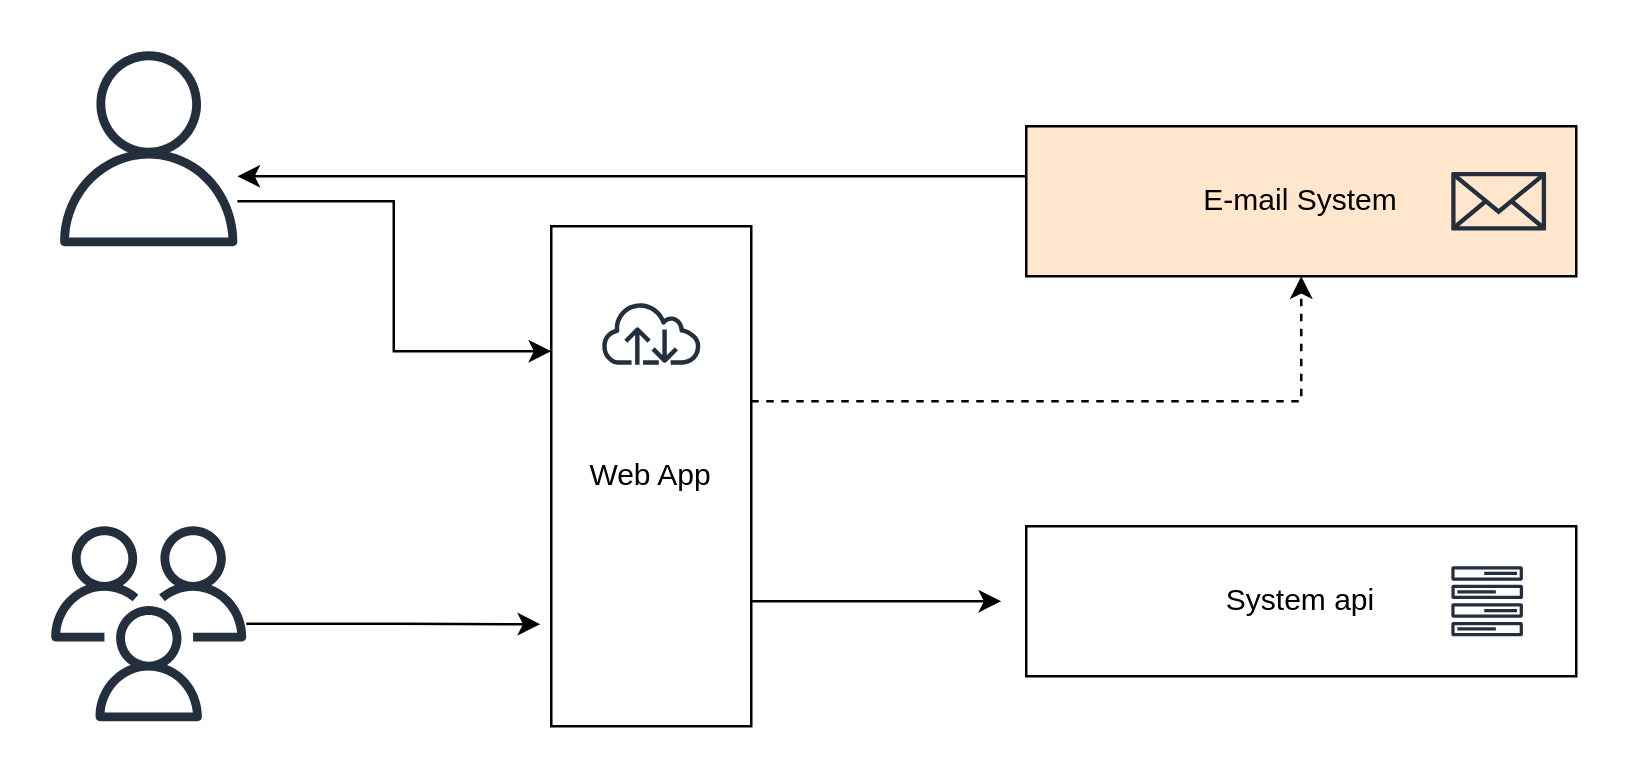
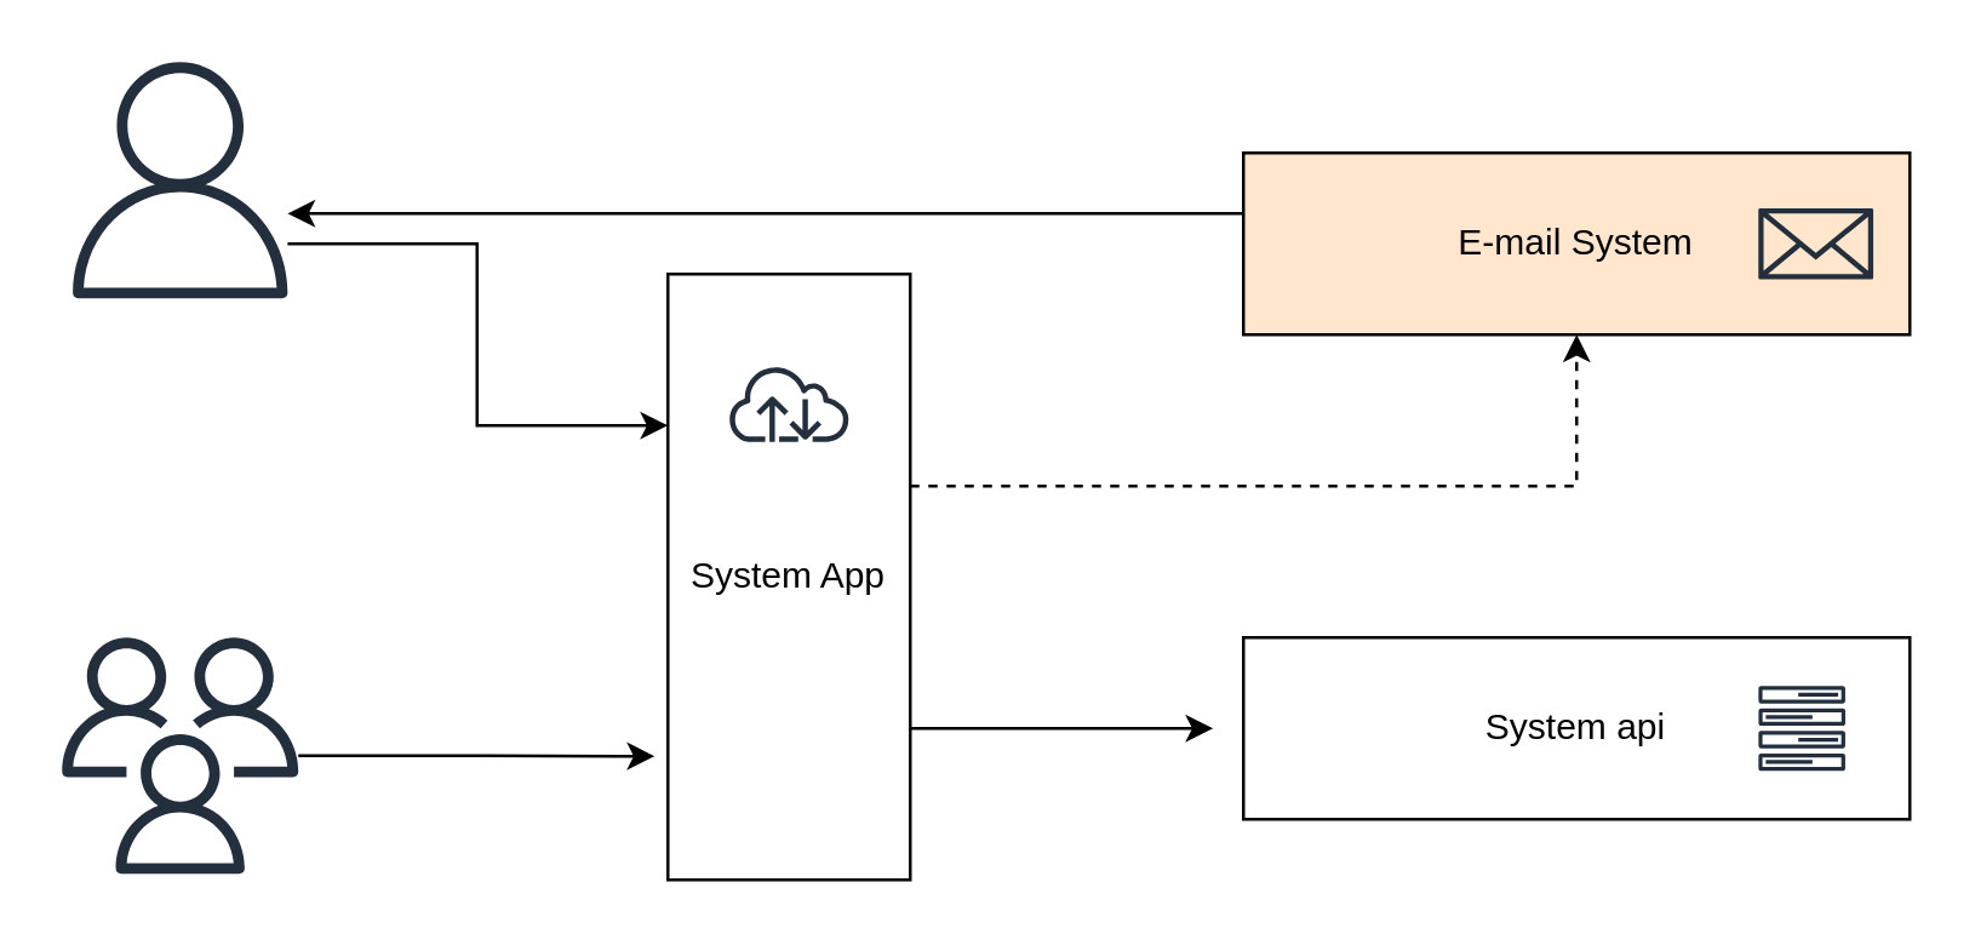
- <mxCell id="11" value="Web App" style="rounded=0;whiteSpace=wrap;html=1;" vertex="1" parent="1"><mxGeometry x="220" y="90" width="80" height="200" as="geometry" /></mxCell>
+ <mxCell id="11" value="System App" style="rounded=0;whiteSpace=wrap;html=1;" vertex="1" parent="1"><mxGeometry x="220" y="90" width="80" height="200" as="geometry" /></mxCell>
